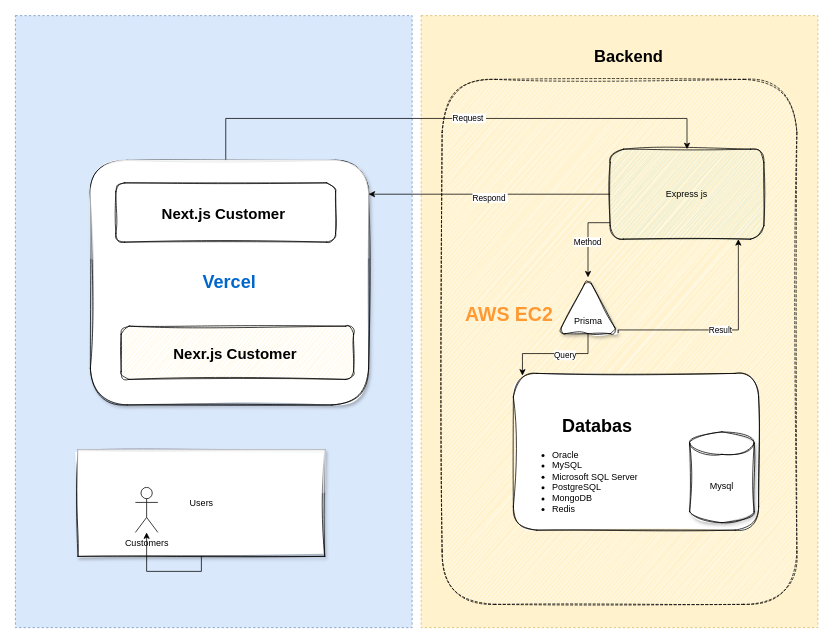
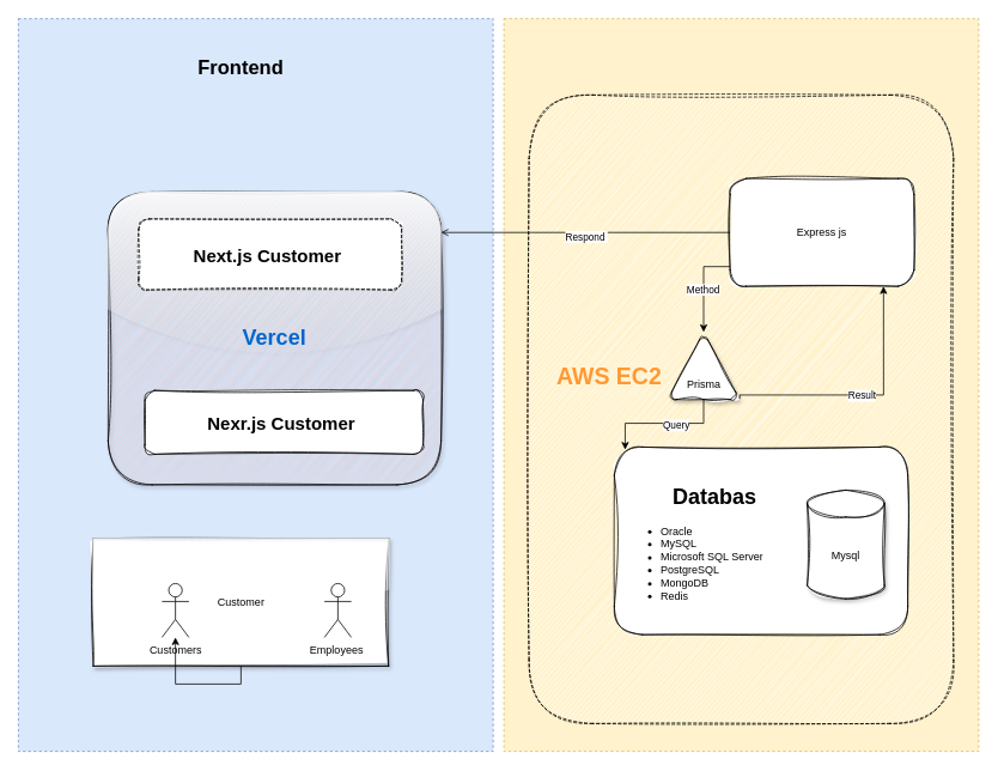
+ <mxCell id="6" value="&lt;b&gt;&lt;font style=&quot;font-size: 22px;&quot;&gt;Frontend&lt;/font&gt;&lt;/b&gt;" style="text;html=1;strokeColor=none;fillColor=none;align=center;verticalAlign=middle;whiteSpace=wrap;rounded=0;" parent="1" vertex="1"><mxGeometry x="167" y="60" width="202" height="30" as="geometry" /></mxCell>
- <mxCell id="7" value="&lt;b&gt;&lt;font style=&quot;font-size: 22px;&quot;&gt;Backend&lt;/font&gt;&lt;/b&gt;" style="text;html=1;strokeColor=none;fillColor=none;align=center;verticalAlign=middle;whiteSpace=wrap;rounded=0;" parent="1" vertex="1"><mxGeometry x="737" y="60" width="202" height="30" as="geometry" /></mxCell>
- <mxCell id="14" style="edgeStyle=orthogonalEdgeStyle;rounded=0;orthogonalLoop=1;jettySize=auto;html=1;entryX=0.5;entryY=0;entryDx=0;entryDy=0;" parent="1" source="17" target="13" edge="1"><mxGeometry relative="1" as="geometry"><Array as="points"><mxPoint x="916" y="157.05" /></Array></mxGeometry></mxCell>
- <mxCell id="15" value="Request&amp;nbsp;" style="edgeLabel;html=1;align=center;verticalAlign=middle;resizable=0;points=[];" vertex="1" connectable="0" parent="14"><mxGeometry x="0.105" y="1" relative="1" as="geometry"><mxPoint as="offset" /></mxGeometry></mxCell>
- <mxCell id="26" style="edgeStyle=orthogonalEdgeStyle;rounded=0;orthogonalLoop=1;jettySize=auto;html=1;" edge="1" parent="1" source="13" target="16"><mxGeometry relative="1" as="geometry"><Array as="points"><mxPoint x="592" y="258" /><mxPoint x="592" y="258" /></Array></mxGeometry></mxCell>
+ <mxCell id="26" style="edgeStyle=orthogonalEdgeStyle;rounded=0;orthogonalLoop=1;jettySize=auto;html=1;endArrow=open;" edge="1" parent="1" source="13" target="16"><mxGeometry relative="1" as="geometry"><Array as="points"><mxPoint x="592" y="258" /><mxPoint x="592" y="258" /></Array></mxGeometry></mxCell>
- <mxCell id="13" value="Express js" style="rounded=1;whiteSpace=wrap;html=1;align=center;sketch=1;curveFitting=1;jiggle=2;fillColor=#d5e8d4;" parent="1" vertex="1"><mxGeometry x="813" y="198.05" width="205" height="120" as="geometry" /></mxCell>
+ <mxCell id="13" value="Express js" style="rounded=1;whiteSpace=wrap;html=1;align=center;sketch=1;curveFitting=1;jiggle=2;" parent="1" vertex="1"><mxGeometry x="813" y="198.05" width="205" height="120" as="geometry" /></mxCell>
- <mxCell id="17" value="&lt;div style=&quot;text-align: justify;&quot;&gt;&lt;span style=&quot;background-color: initial;&quot;&gt;&lt;b&gt;&lt;font style=&quot;font-size: 20px;&quot;&gt;Next.js Customer&amp;nbsp;&lt;/font&gt;&lt;/b&gt;&lt;/span&gt;&lt;/div&gt;" style="rounded=1;whiteSpace=wrap;html=1;align=center;sketch=1;curveFitting=1;jiggle=2;" parent="1" vertex="1"><mxGeometry x="154" y="243" width="293" height="79" as="geometry" /></mxCell>
+ <mxCell id="17" value="&lt;div style=&quot;text-align: justify;&quot;&gt;&lt;span style=&quot;background-color: initial;&quot;&gt;&lt;b&gt;&lt;font style=&quot;font-size: 20px;&quot;&gt;Next.js Customer&amp;nbsp;&lt;/font&gt;&lt;/b&gt;&lt;/span&gt;&lt;/div&gt;" style="rounded=1;whiteSpace=wrap;html=1;align=center;sketch=1;curveFitting=1;jiggle=2;dashed=1;" parent="1" vertex="1"><mxGeometry x="154" y="243" width="293" height="79" as="geometry" /></mxCell>
- <mxCell id="16" value="&lt;div style=&quot;text-align: justify;&quot;&gt;&lt;span style=&quot;background-color: initial;&quot;&gt;&lt;b&gt;&lt;font color=&quot;#0066cc&quot; style=&quot;font-size: 24px;&quot;&gt;Vercel&lt;/font&gt;&lt;/b&gt;&lt;/span&gt;&lt;/div&gt;" style="rounded=1;whiteSpace=wrap;html=1;align=center;shadow=1;sketch=1;curveFitting=1;jiggle=2;glass=1;" vertex="1" parent="1"><mxGeometry x="120" y="213" width="371" height="326.05" as="geometry" /></mxCell>
+ <mxCell id="16" value="&lt;div style=&quot;text-align: justify;&quot;&gt;&lt;span style=&quot;background-color: initial;&quot;&gt;&lt;b&gt;&lt;font color=&quot;#0066cc&quot; style=&quot;font-size: 24px;&quot;&gt;Vercel&lt;/font&gt;&lt;/b&gt;&lt;/span&gt;&lt;/div&gt;" style="rounded=1;whiteSpace=wrap;html=1;align=center;shadow=1;sketch=1;curveFitting=1;jiggle=2;glass=1;fillColor=#f8cecc;" vertex="1" parent="1"><mxGeometry x="120" y="213" width="371" height="326.05" as="geometry" /></mxCell>
- <mxCell id="19" value="&lt;div style=&quot;text-align: justify;&quot;&gt;&lt;span style=&quot;background-color: initial;&quot;&gt;&lt;b&gt;&lt;font style=&quot;font-size: 20px;&quot;&gt;Nexr.js Customer&amp;nbsp;&lt;/font&gt;&lt;/b&gt;&lt;/span&gt;&lt;/div&gt;" style="rounded=1;whiteSpace=wrap;html=1;align=center;sketch=1;curveFitting=1;jiggle=2;fillColor=#fff2cc;" parent="1" vertex="1"><mxGeometry x="161" y="434.05" width="310" height="71" as="geometry" /></mxCell>
+ <mxCell id="19" value="&lt;div style=&quot;text-align: justify;&quot;&gt;&lt;span style=&quot;background-color: initial;&quot;&gt;&lt;b&gt;&lt;font style=&quot;font-size: 20px;&quot;&gt;Nexr.js Customer&amp;nbsp;&lt;/font&gt;&lt;/b&gt;&lt;/span&gt;&lt;/div&gt;" style="rounded=1;whiteSpace=wrap;html=1;align=center;sketch=1;curveFitting=1;jiggle=2;" parent="1" vertex="1"><mxGeometry x="161" y="434.05" width="310" height="71" as="geometry" /></mxCell>
- <mxCell id="10" value="&lt;h1 style=&quot;&quot;&gt;&lt;span style=&quot;white-space: pre;&quot;&gt;&#09;&lt;/span&gt;Databas&lt;/h1&gt;&lt;div style=&quot;&quot;&gt;&lt;ul&gt;&lt;li&gt;&lt;span style=&quot;background-color: initial;&quot;&gt;Oracle&lt;/span&gt;&lt;/li&gt;&lt;li&gt;&lt;span style=&quot;background-color: initial;&quot;&gt;MySQL&lt;/span&gt;&lt;/li&gt;&lt;li&gt;&lt;span style=&quot;background-color: initial;&quot;&gt;Microsoft SQL Server&lt;/span&gt;&lt;/li&gt;&lt;li&gt;&lt;span style=&quot;background-color: initial;&quot;&gt;PostgreSQL&lt;/span&gt;&lt;/li&gt;&lt;li&gt;&lt;span style=&quot;background-color: initial;&quot;&gt;MongoDB&lt;/span&gt;&lt;/li&gt;&lt;li&gt;&lt;span style=&quot;background-color: initial;&quot;&gt;Redis&lt;/span&gt;&lt;/li&gt;&lt;/ul&gt;&lt;/div&gt;" style="text;html=1;strokeColor=none;fillColor=none;spacing=5;spacingTop=-20;whiteSpace=wrap;overflow=hidden;rounded=0;" parent="1" vertex="1"><mxGeometry x="691" y="548.05" width="191" height="140" as="geometry" /></mxCell>
+ <mxCell id="10" value="&lt;h1 style=&quot;&quot;&gt;&lt;span style=&quot;white-space: pre;&quot;&gt;&#09;&lt;/span&gt;Databas&lt;/h1&gt;&lt;div style=&quot;&quot;&gt;&lt;ul&gt;&lt;li&gt;&lt;span style=&quot;background-color: initial;&quot;&gt;Oracle&lt;/span&gt;&lt;/li&gt;&lt;li&gt;&lt;span style=&quot;background-color: initial;&quot;&gt;MySQL&lt;/span&gt;&lt;/li&gt;&lt;li&gt;&lt;span style=&quot;background-color: initial;&quot;&gt;Microsoft SQL Server&lt;/span&gt;&lt;/li&gt;&lt;li&gt;&lt;span style=&quot;background-color: initial;&quot;&gt;PostgreSQL&lt;/span&gt;&lt;/li&gt;&lt;li&gt;&lt;span style=&quot;background-color: initial;&quot;&gt;MongoDB&lt;/span&gt;&lt;/li&gt;&lt;li&gt;&lt;span style=&quot;background-color: initial;&quot;&gt;Redis&lt;/span&gt;&lt;/li&gt;&lt;/ul&gt;&lt;/div&gt;" style="text;html=1;strokeColor=none;fillColor=none;spacing=5;spacingTop=-20;whiteSpace=wrap;overflow=hidden;rounded=0;" parent="1" vertex="1"><mxGeometry x="691" y="533.05" width="191" height="140" as="geometry" /></mxCell>
- <mxCell id="9" value="Mysql" style="shape=cylinder3;whiteSpace=wrap;html=1;boundedLbl=1;backgroundOutline=1;size=15;shadow=1;sketch=1;curveFitting=1;jiggle=2;" parent="1" vertex="1"><mxGeometry x="919" y="575.05" width="86" height="121" as="geometry" /></mxCell>
+ <mxCell id="9" value="Mysql" style="shape=cylinder3;whiteSpace=wrap;html=1;boundedLbl=1;backgroundOutline=1;size=15;shadow=1;sketch=1;curveFitting=1;jiggle=2;" parent="1" vertex="1"><mxGeometry x="899" y="545.05" width="86" height="121" as="geometry" /></mxCell>
- <mxCell id="5" value="Users" style="rounded=0;whiteSpace=wrap;html=1;glass=1;shadow=1;sketch=1;curveFitting=1;jiggle=2;" vertex="1" parent="1"><mxGeometry x="103.5" y="599" width="329" height="142" as="geometry" /></mxCell>
+ <mxCell id="5" value="Customer" style="rounded=0;whiteSpace=wrap;html=1;glass=1;shadow=1;sketch=1;curveFitting=1;jiggle=2;" vertex="1" parent="1"><mxGeometry x="103.5" y="599" width="329" height="142" as="geometry" /></mxCell>
+ <mxCell id="28" value="Employees&amp;nbsp;" style="shape=umlActor;verticalLabelPosition=bottom;verticalAlign=top;html=1;outlineConnect=0;" vertex="1" parent="1"><mxGeometry x="361" y="649.05" width="30" height="60" as="geometry" /></mxCell>
